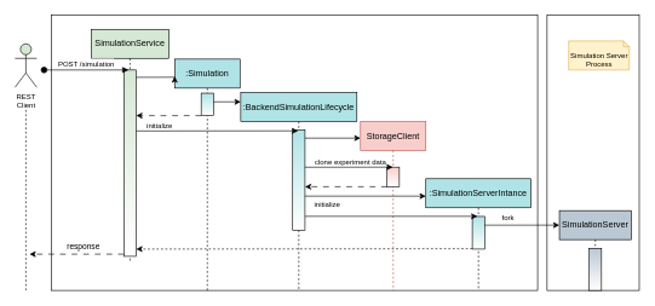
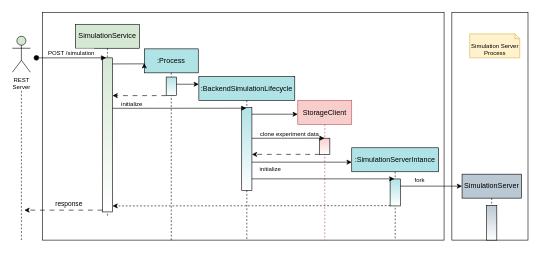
- <mxCell id="7" value=":Simulation" style="shape=umlLifeline;perimeter=lifelinePerimeter;whiteSpace=wrap;html=1;container=0;dropTarget=0;collapsible=0;recursiveResize=0;outlineConnect=0;portConstraint=eastwest;newEdgeStyle={&quot;edgeStyle&quot;:&quot;elbowEdgeStyle&quot;,&quot;elbow&quot;:&quot;vertical&quot;,&quot;curved&quot;:0,&quot;rounded&quot;:0};fillColor=#B0E3E6;" vertex="1" parent="1"><mxGeometry x="240" y="81" width="90" height="319" as="geometry" /></mxCell>
+ <mxCell id="7" value=":Process" style="shape=umlLifeline;perimeter=lifelinePerimeter;whiteSpace=wrap;html=1;container=0;dropTarget=0;collapsible=0;recursiveResize=0;outlineConnect=0;portConstraint=eastwest;newEdgeStyle={&quot;edgeStyle&quot;:&quot;elbowEdgeStyle&quot;,&quot;elbow&quot;:&quot;vertical&quot;,&quot;curved&quot;:0,&quot;rounded&quot;:0};fillColor=#B0E3E6;" vertex="1" parent="1"><mxGeometry x="240" y="81" width="90" height="319" as="geometry" /></mxCell>
- <mxCell id="32" value="REST&lt;br&gt;Client" style="shape=umlActor;verticalLabelPosition=bottom;verticalAlign=top;html=1;labelBackgroundColor=default;strokeColor=default;fontFamily=Helvetica;fontSize=10;fillColor=#D5E8D4;gradientColor=none;gradientDirection=north;shadow=0;fillStyle=auto;" vertex="1" parent="1"><mxGeometry x="20" y="60" width="30" height="60" as="geometry" /></mxCell>
+ <mxCell id="32" value="REST&lt;br&gt;Server" style="shape=umlActor;verticalLabelPosition=bottom;verticalAlign=top;html=1;labelBackgroundColor=default;strokeColor=default;fontFamily=Helvetica;fontSize=10;fillColor=#D5E8D4;gradientColor=none;gradientDirection=north;shadow=0;fillStyle=auto;" vertex="1" parent="1"><mxGeometry x="20" y="60" width="30" height="60" as="geometry" /></mxCell>
